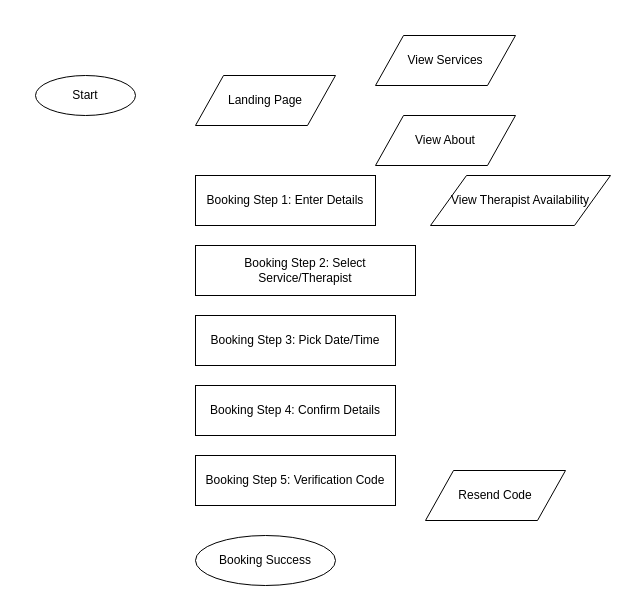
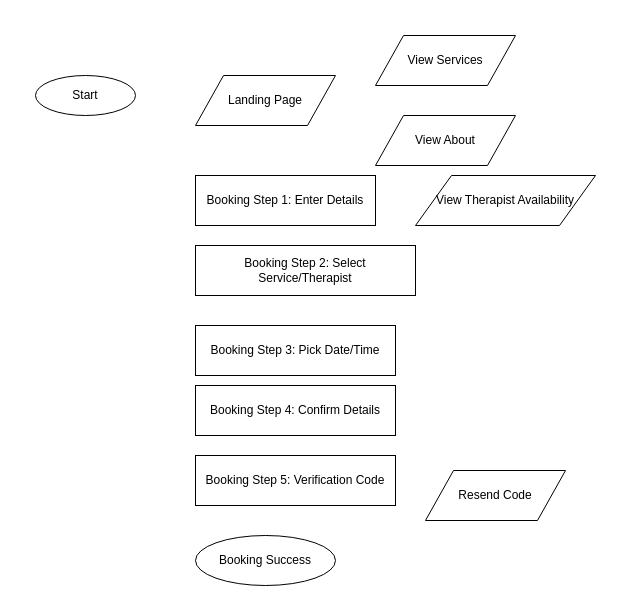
- <mxCell id="13" value="View Therapist Availability" style="rhombus;whiteSpace=wrap;html=1;shape=parallelogram;" vertex="1" parent="1"><mxGeometry x="415" y="160" width="180" height="50" as="geometry" /></mxCell>
+ <mxCell id="13" value="View Therapist Availability" style="rhombus;whiteSpace=wrap;html=1;shape=parallelogram;" vertex="1" parent="1"><mxGeometry x="400" y="160" width="180" height="50" as="geometry" /></mxCell>
- <mxCell id="8" value="Booking Step 3: Pick Date/Time" style="rounded=0;whiteSpace=wrap;html=1;" vertex="1" parent="1"><mxGeometry x="180" y="300" width="200" height="50" as="geometry" /></mxCell>
+ <mxCell id="8" value="Booking Step 3: Pick Date/Time" style="rounded=0;whiteSpace=wrap;html=1;" vertex="1" parent="1"><mxGeometry x="180" y="310" width="200" height="50" as="geometry" /></mxCell>
